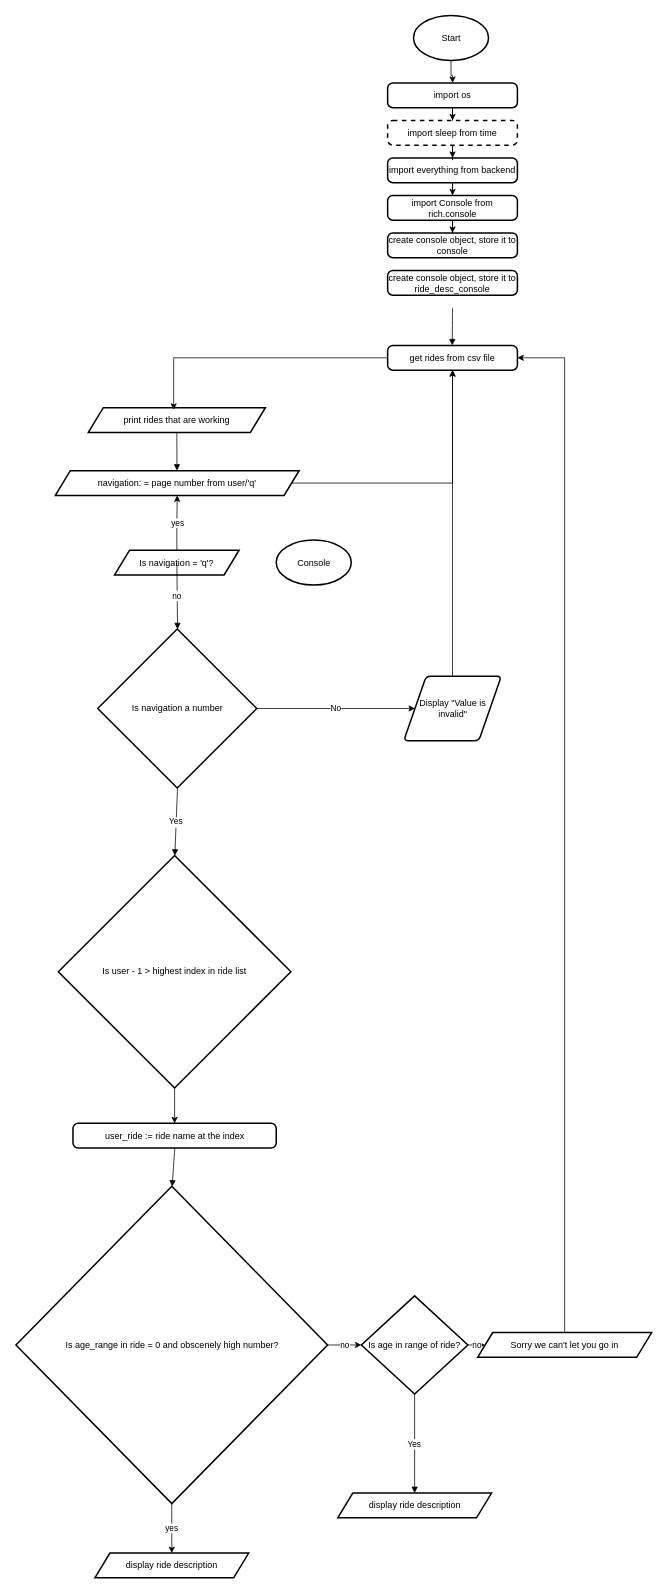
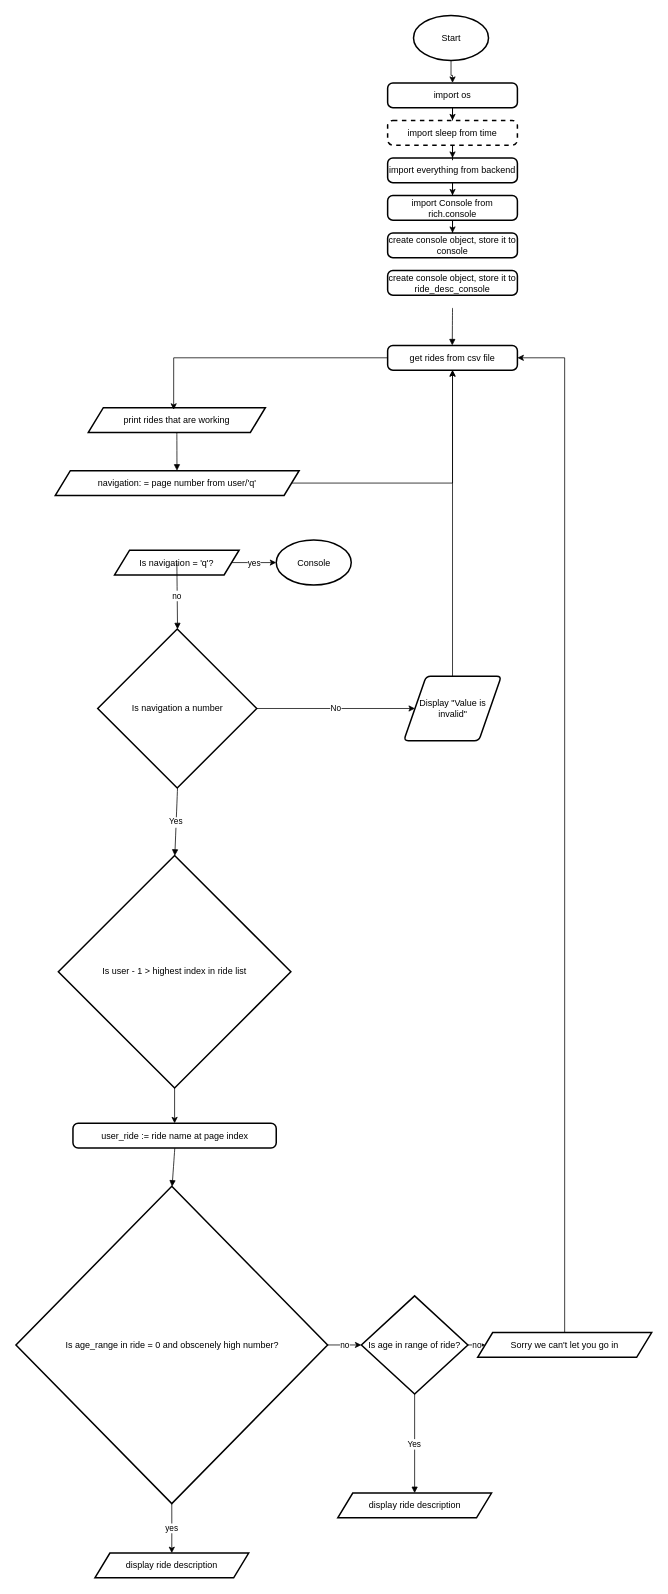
- <mxCell id="6" value="yes" style="edgeStyle=orthogonalEdgeStyle;rounded=0;orthogonalLoop=1;jettySize=auto;html=1;" parent="1" source="7" target="5" edge="1"><mxGeometry relative="1" as="geometry" /></mxCell>
+ <mxCell id="6" value="yes" style="edgeStyle=orthogonalEdgeStyle;rounded=0;orthogonalLoop=1;jettySize=auto;html=1;" parent="1" source="7" target="28" edge="1"><mxGeometry relative="1" as="geometry" /></mxCell>
- <mxCell id="12" value="user_ride := ride name at the index" style="rounded=1;absoluteArcSize=1;arcSize=14;whiteSpace=wrap;strokeWidth=2;" parent="1" vertex="1"><mxGeometry x="96.5" y="1497" width="271" height="33" as="geometry" /></mxCell>
+ <mxCell id="12" value="user_ride := ride name at page index" style="rounded=1;absoluteArcSize=1;arcSize=14;whiteSpace=wrap;strokeWidth=2;" parent="1" vertex="1"><mxGeometry x="96.5" y="1497" width="271" height="33" as="geometry" /></mxCell>
